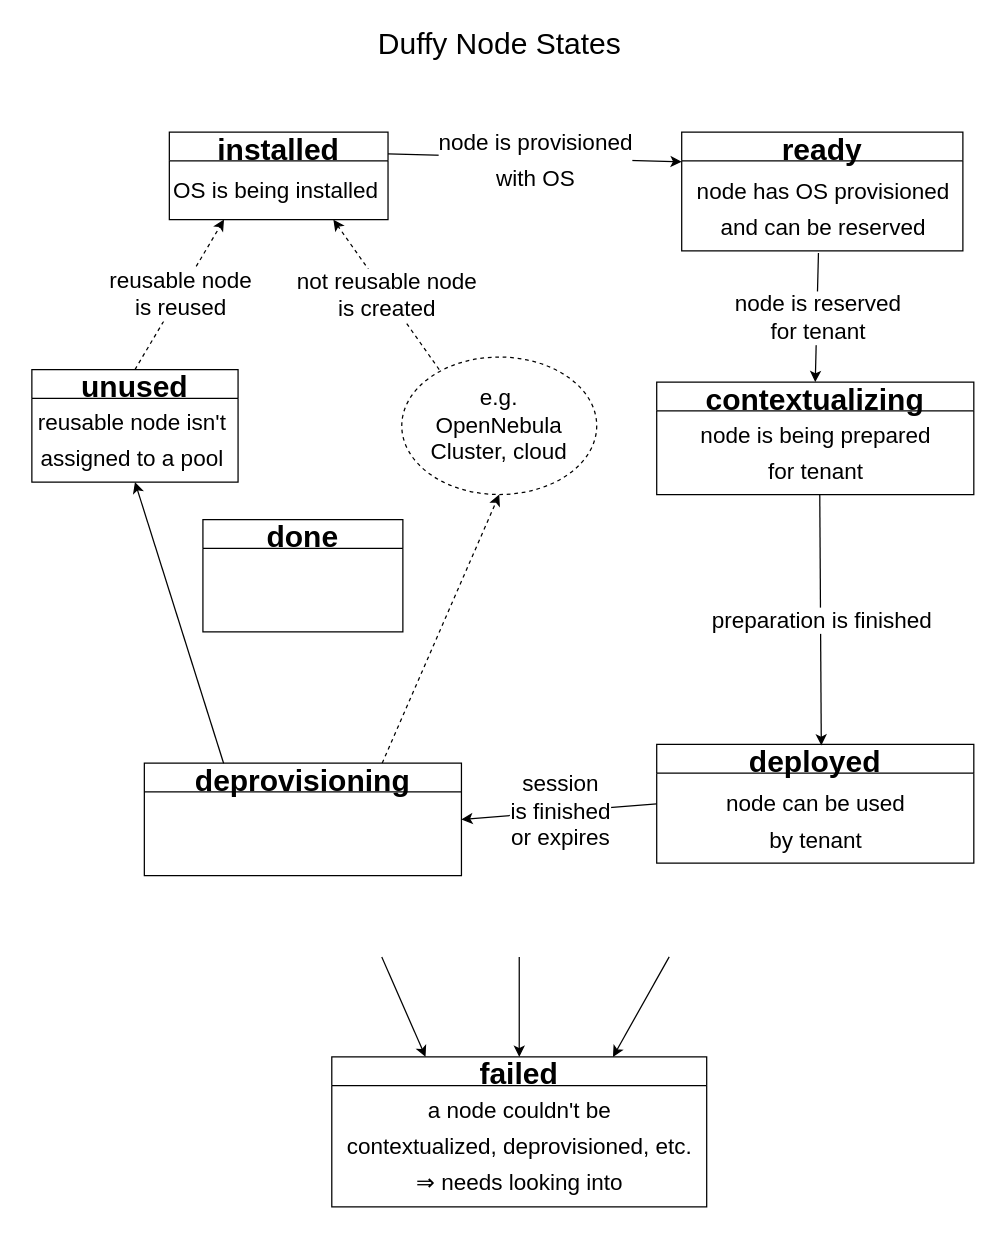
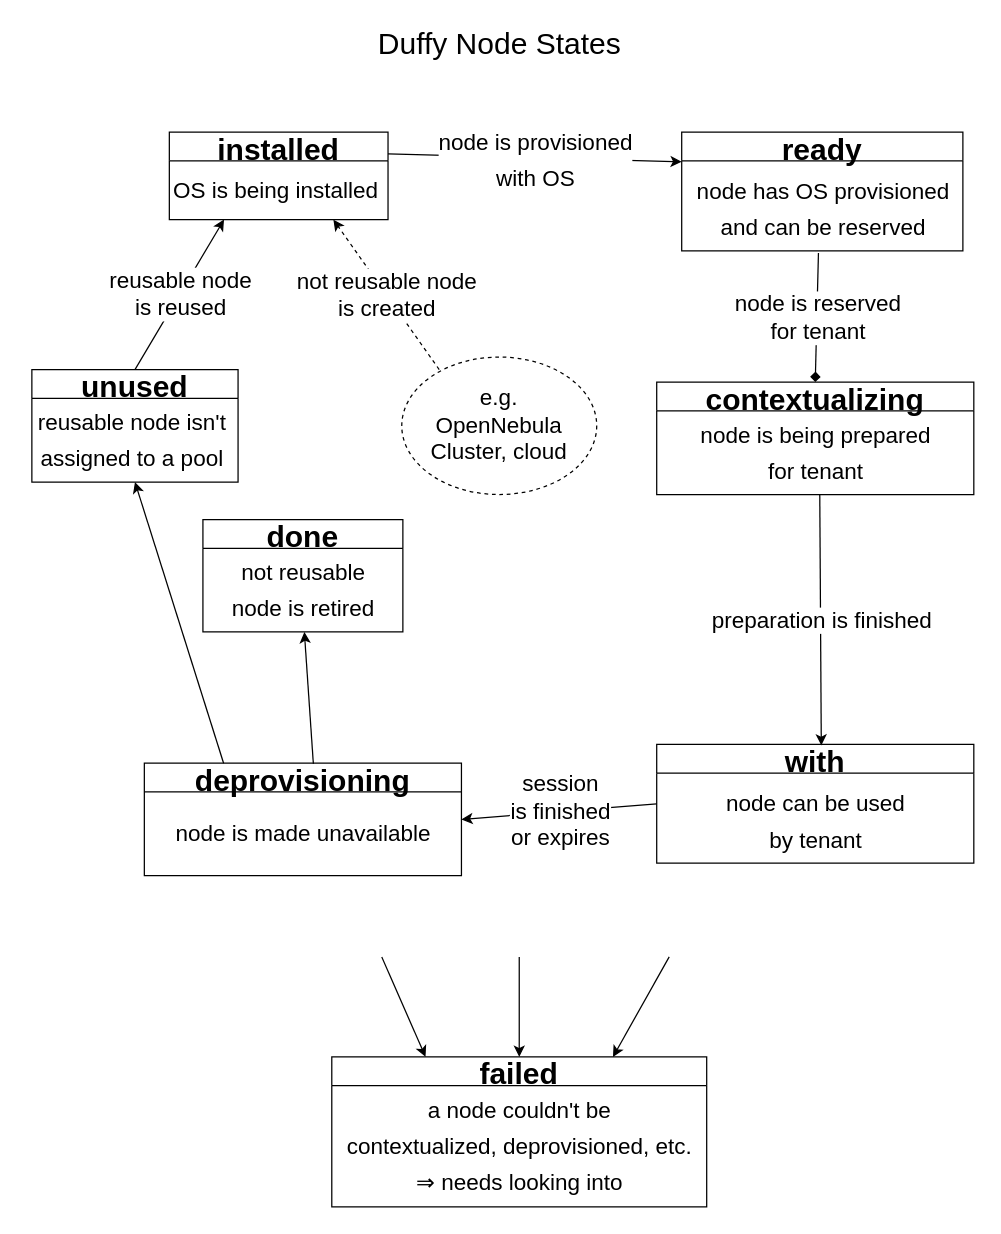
- <mxCell id="27" value="" style="endArrow=classic;html=1;rounded=0;fontSize=18;exitX=0.5;exitY=0;exitDx=0;exitDy=0;entryX=0.25;entryY=1;entryDx=0;entryDy=0;dashed=1;" parent="1" source="25" target="3" edge="1"><mxGeometry relative="1" as="geometry"><mxPoint x="21.567" y="212.5" as="sourcePoint" /><mxPoint x="-14.995" y="92.5" as="targetPoint" /></mxGeometry></mxCell>
+ <mxCell id="27" value="" style="endArrow=classic;html=1;rounded=0;fontSize=18;exitX=0.5;exitY=0;exitDx=0;exitDy=0;entryX=0.25;entryY=1;entryDx=0;entryDy=0;" parent="1" source="25" target="3" edge="1"><mxGeometry relative="1" as="geometry"><mxPoint x="21.567" y="212.5" as="sourcePoint" /><mxPoint x="-14.995" y="92.5" as="targetPoint" /></mxGeometry></mxCell>
- <mxCell id="10" value="" style="endArrow=classic;html=1;rounded=0;fontSize=24;exitX=0.486;exitY=1.024;exitDx=0;exitDy=0;exitPerimeter=0;entryX=0.5;entryY=0;entryDx=0;entryDy=0;" parent="1" source="6" target="9" edge="1"><mxGeometry relative="1" as="geometry"><mxPoint x="335" y="215" as="sourcePoint" /><mxPoint x="435" y="215" as="targetPoint" /></mxGeometry></mxCell>
+ <mxCell id="10" value="" style="endArrow=diamond;html=1;rounded=0;fontSize=24;exitX=0.486;exitY=1.024;exitDx=0;exitDy=0;exitPerimeter=0;entryX=0.5;entryY=0;entryDx=0;entryDy=0;" parent="1" source="6" target="9" edge="1"><mxGeometry relative="1" as="geometry"><mxPoint x="335" y="215" as="sourcePoint" /><mxPoint x="435" y="215" as="targetPoint" /></mxGeometry></mxCell>
+ <mxCell id="32" value="&lt;font style=&quot;font-size: 18px&quot;&gt;not reusable&lt;br&gt;node is retired&lt;br&gt;&lt;/font&gt;" style="text;html=1;align=center;verticalAlign=middle;resizable=0;points=[];autosize=1;strokeColor=none;fillColor=none;fontSize=24;" parent="31" vertex="1"><mxGeometry x="15" y="20" width="130" height="70" as="geometry" /></mxCell>
- <mxCell id="17" style="rounded=0;orthogonalLoop=1;jettySize=auto;html=1;exitX=0.75;exitY=0;exitDx=0;exitDy=0;entryX=0.5;entryY=1;entryDx=0;entryDy=0;dashed=1;" parent="1" source="18" target="23" edge="1"><mxGeometry relative="1" as="geometry" /></mxCell>
+ <mxCell id="24" value="" style="endArrow=classic;html=1;rounded=0;fontSize=18;exitX=0.533;exitY=0.005;exitDx=0;exitDy=0;exitPerimeter=0;entryX=0.509;entryY=1;entryDx=0;entryDy=0;entryPerimeter=0;" parent="1" source="18" target="32" edge="1"><mxGeometry relative="1" as="geometry"><mxPoint x="157.457" y="513.18" as="sourcePoint" /><mxPoint x="130" y="185" as="targetPoint" /></mxGeometry></mxCell>
- <mxCell id="13" value="deployed" style="swimlane;fontSize=24;startSize=23;" parent="1" vertex="1"><mxGeometry x="525" y="595" width="253.75" height="95" as="geometry" /></mxCell>
+ <mxCell id="13" value="with" style="swimlane;fontSize=24;startSize=23;" parent="1" vertex="1"><mxGeometry x="525" y="595" width="253.75" height="95" as="geometry" /></mxCell>
+ <mxCell id="19" value="&lt;font style=&quot;font-size: 18px&quot;&gt;node is made unavailable&lt;br&gt;&lt;/font&gt;" style="text;html=1;align=center;verticalAlign=middle;resizable=0;points=[];autosize=1;strokeColor=none;fillColor=none;fontSize=24;" parent="18" vertex="1"><mxGeometry x="16.88" y="34.5" width="220" height="40" as="geometry" /></mxCell>
